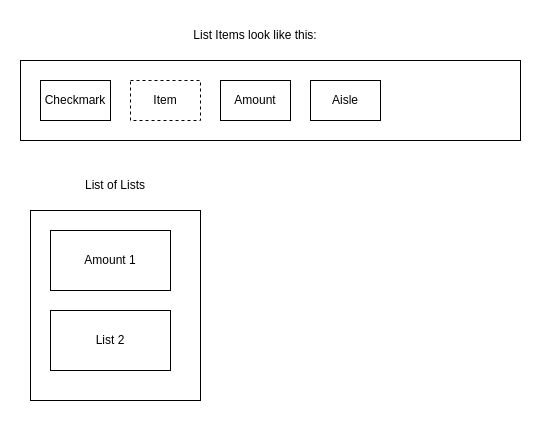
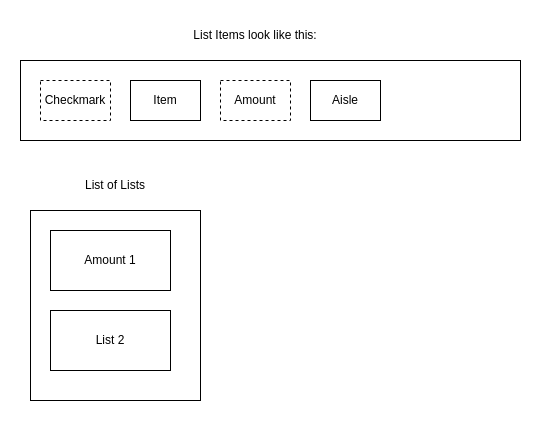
- <mxCell id="3" value="Checkmark" style="rounded=0;whiteSpace=wrap;html=1;" vertex="1" parent="1"><mxGeometry x="40" y="80" width="70" height="40" as="geometry" /></mxCell>
+ <mxCell id="3" value="Checkmark" style="rounded=0;whiteSpace=wrap;html=1;dashed=1;" vertex="1" parent="1"><mxGeometry x="40" y="80" width="70" height="40" as="geometry" /></mxCell>
- <mxCell id="4" value="Item" style="rounded=0;whiteSpace=wrap;html=1;dashed=1;" vertex="1" parent="1"><mxGeometry x="130" y="80" width="70" height="40" as="geometry" /></mxCell>
+ <mxCell id="4" value="Item" style="rounded=0;whiteSpace=wrap;html=1;" vertex="1" parent="1"><mxGeometry x="130" y="80" width="70" height="40" as="geometry" /></mxCell>
- <mxCell id="6" value="Amount" style="rounded=0;whiteSpace=wrap;html=1;" vertex="1" parent="1"><mxGeometry x="220" y="80" width="70" height="40" as="geometry" /></mxCell>
+ <mxCell id="6" value="Amount" style="rounded=0;whiteSpace=wrap;html=1;dashed=1;" vertex="1" parent="1"><mxGeometry x="220" y="80" width="70" height="40" as="geometry" /></mxCell>
